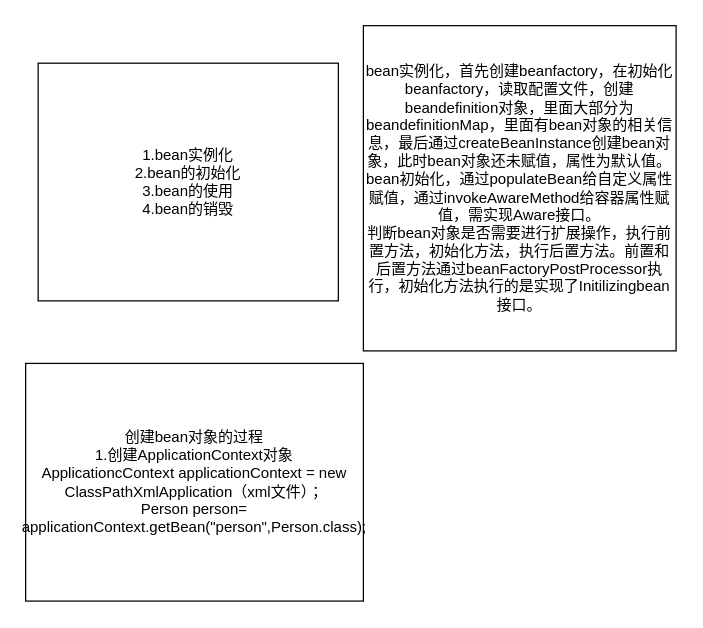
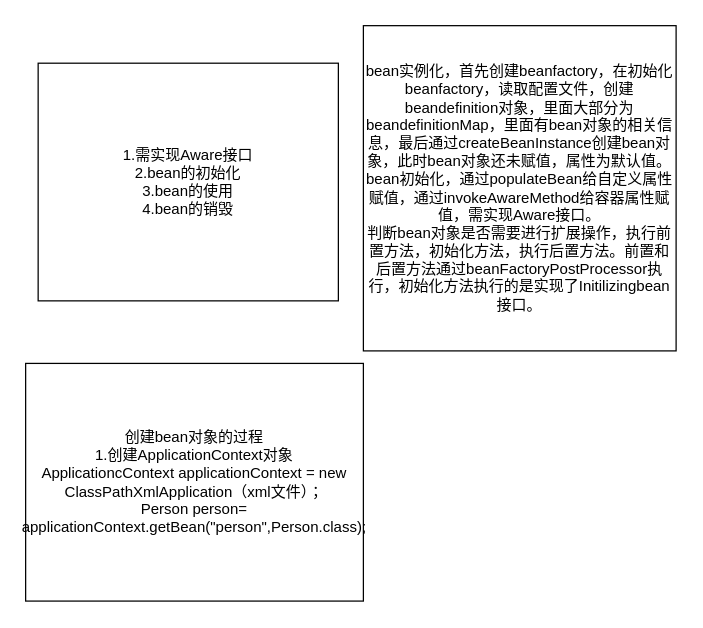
- <mxCell id="2" value="1.bean实例化&lt;br&gt;2.bean的初始化&lt;br&gt;3.bean的使用&lt;br&gt;4.bean的销毁&lt;br&gt;" style="rounded=0;whiteSpace=wrap;html=1;" vertex="1" parent="1"><mxGeometry x="30" y="50" width="240" height="190" as="geometry" /></mxCell>
+ <mxCell id="2" value="1.需实现Aware接口&lt;br&gt;2.bean的初始化&lt;br&gt;3.bean的使用&lt;br&gt;4.bean的销毁&lt;br&gt;" style="rounded=0;whiteSpace=wrap;html=1;" vertex="1" parent="1"><mxGeometry x="30" y="50" width="240" height="190" as="geometry" /></mxCell>
